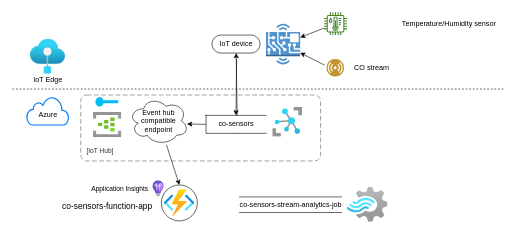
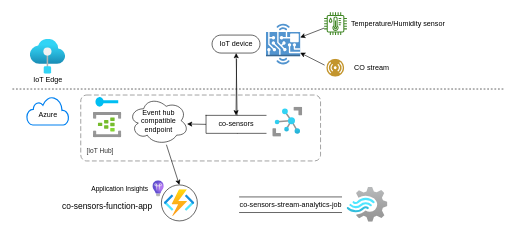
- <mxCell id="13" value="Temperature/Humidity sensor" style="text;html=1;align=center;verticalAlign=middle;resizable=0;points=[];autosize=1;strokeColor=none;fillColor=none;" parent="1" vertex="1"><mxGeometry x="663" y="29" width="170" height="20" as="geometry" /></mxCell>
+ <mxCell id="13" value="Temperature/Humidity sensor" style="text;html=1;align=center;verticalAlign=middle;resizable=0;points=[];autosize=1;strokeColor=none;fillColor=none;" parent="1" vertex="1"><mxGeometry x="578" y="29" width="170" height="20" as="geometry" /></mxCell>
